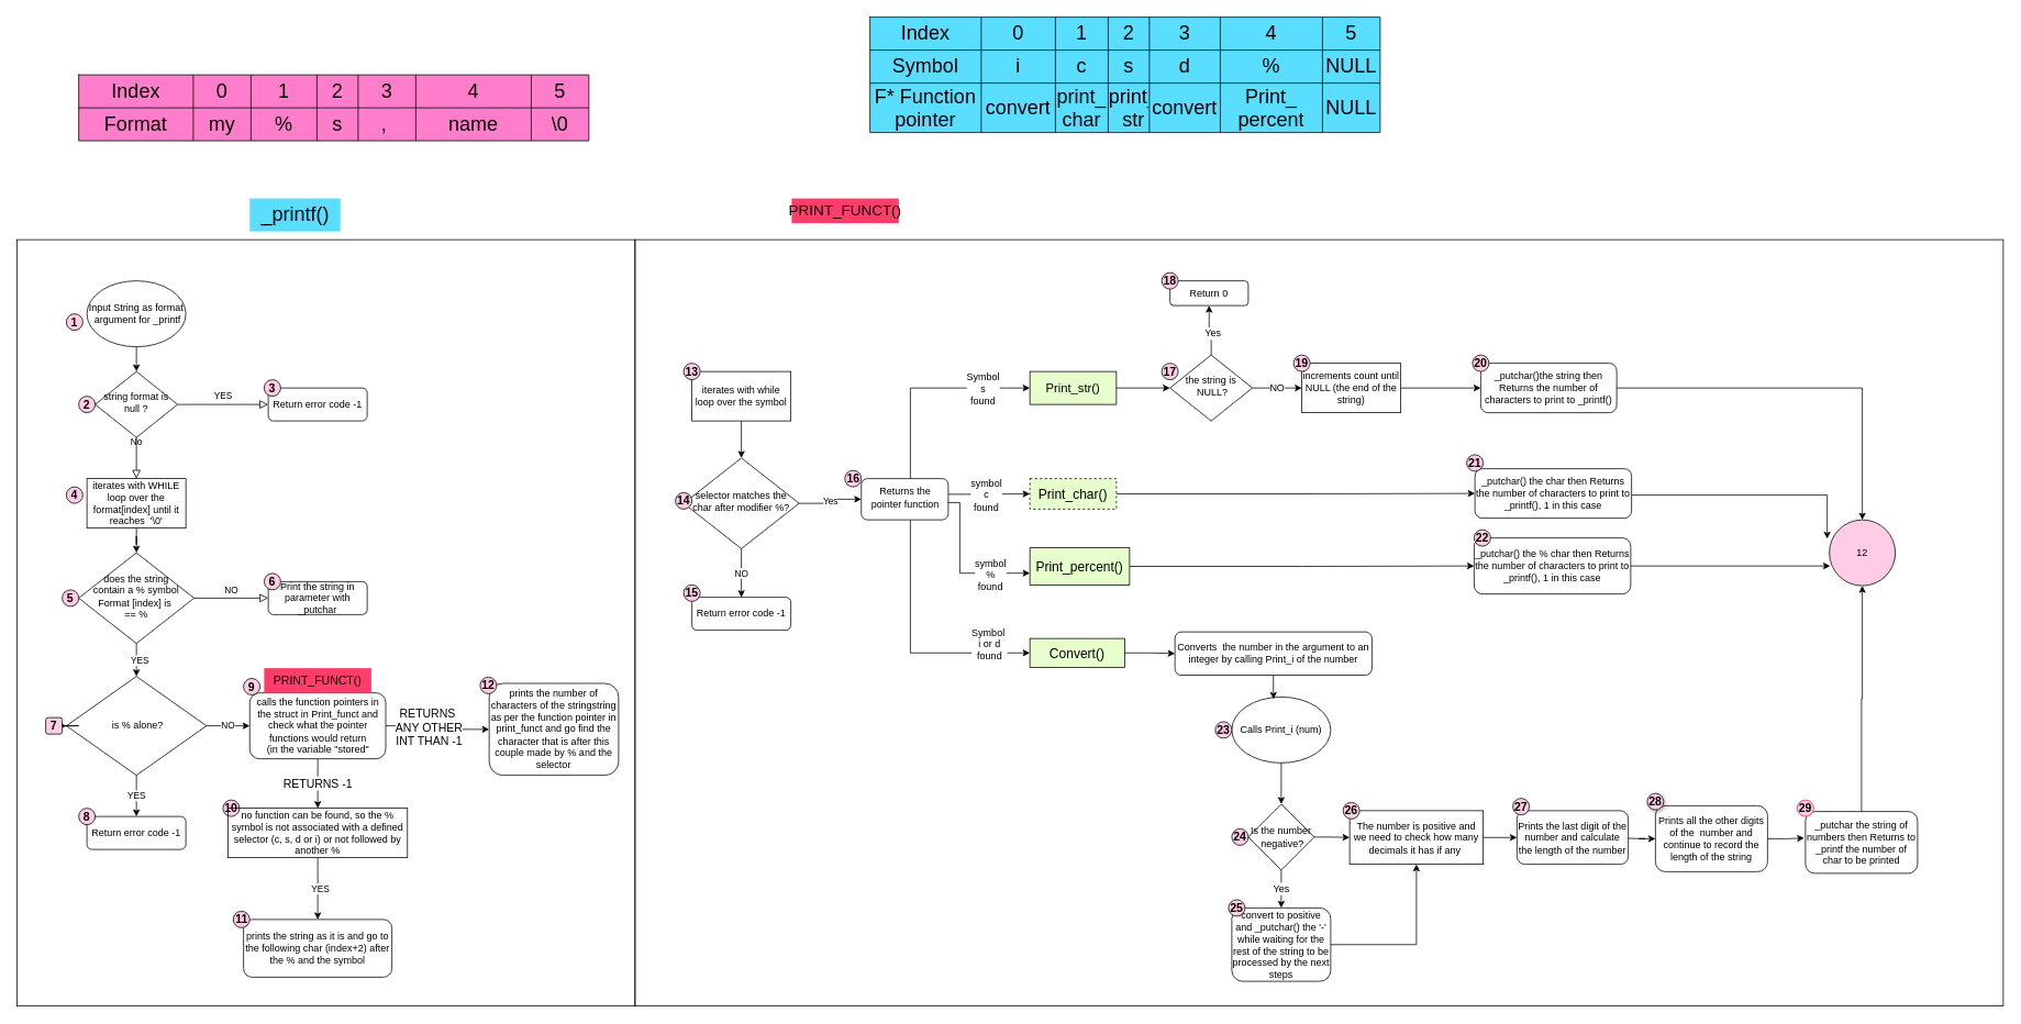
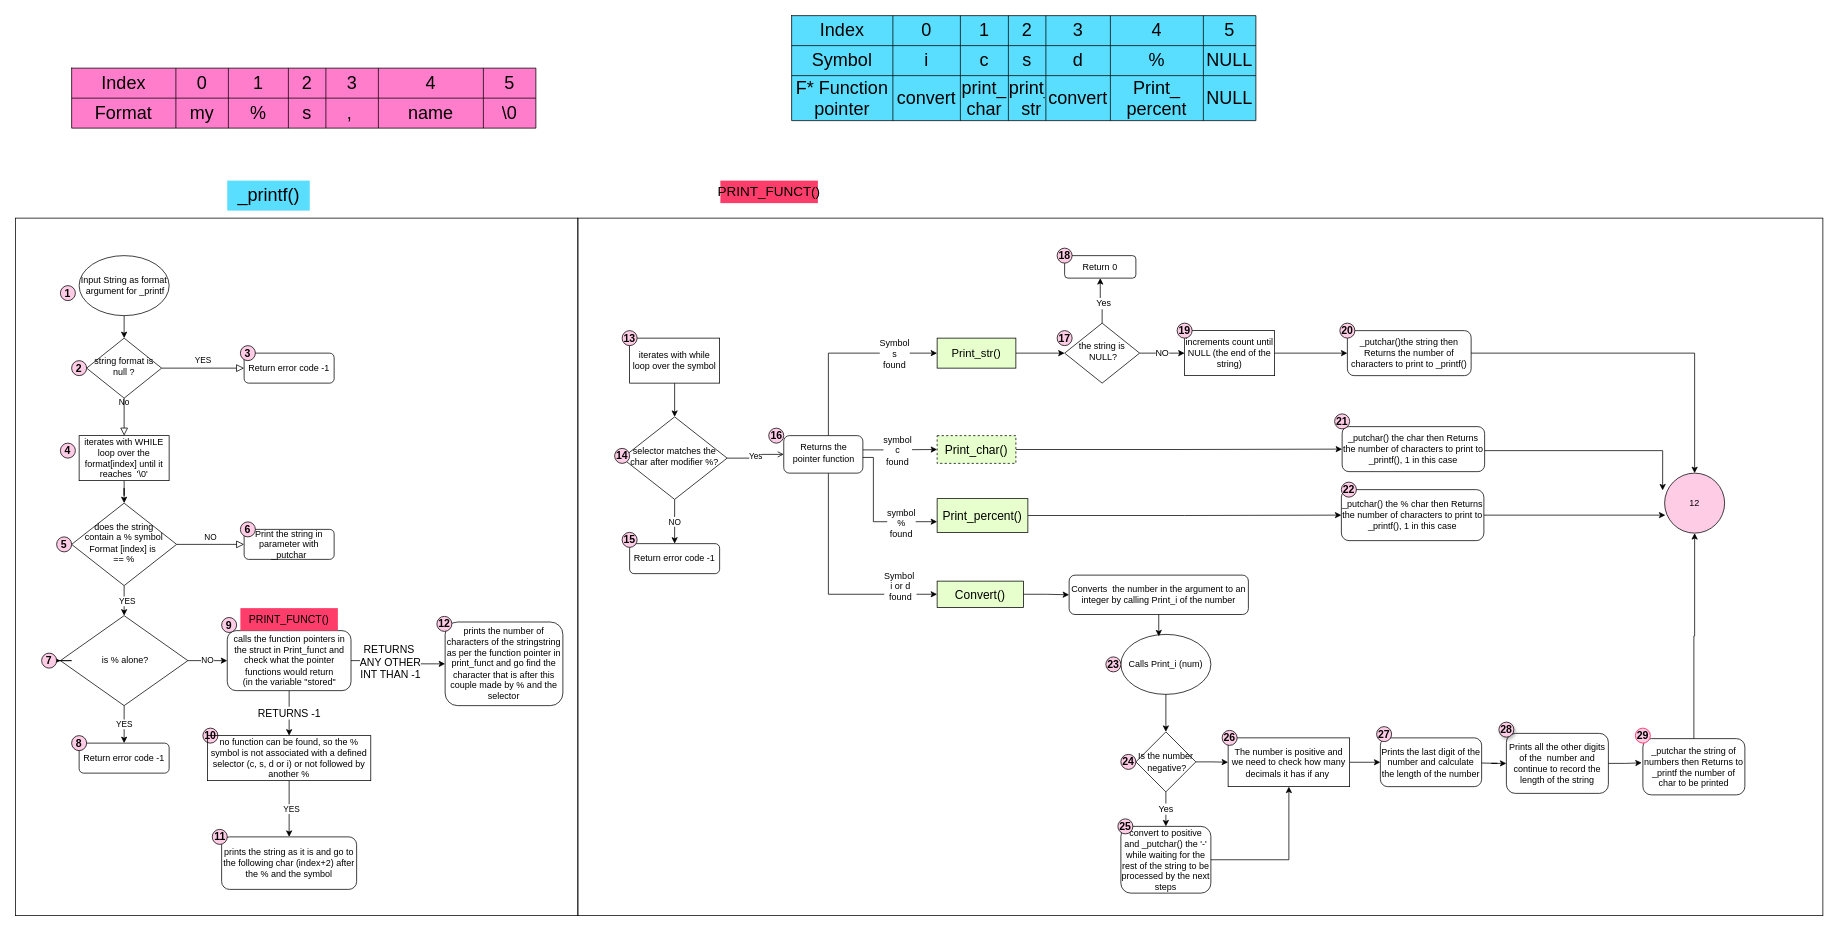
- <mxCell id="87" value="Yes" style="edgeStyle=orthogonalEdgeStyle;rounded=0;orthogonalLoop=1;jettySize=auto;html=1;fontSize=11;" edge="1" parent="1" source="88" target="101"><mxGeometry relative="1" as="geometry" /></mxCell>
+ <mxCell id="87" value="Yes" style="edgeStyle=orthogonalEdgeStyle;rounded=0;orthogonalLoop=1;jettySize=auto;html=1;fontSize=11;endArrow=open;" edge="1" parent="1" source="88" target="101"><mxGeometry relative="1" as="geometry" /></mxCell>
- <mxCell id="28" value="&lt;b&gt;&lt;font style=&quot;font-size: 14px;&quot;&gt;7&lt;/font&gt;&lt;/b&gt;" style="whiteSpace=wrap;html=1;aspect=fixed;fillColor=#FFCCE6;rounded=1;" vertex="1" parent="1"><mxGeometry x="55" y="870" width="20" height="20" as="geometry" /></mxCell>
+ <mxCell id="28" value="&lt;b&gt;&lt;font style=&quot;font-size: 14px;&quot;&gt;7&lt;/font&gt;&lt;/b&gt;" style="ellipse;whiteSpace=wrap;html=1;aspect=fixed;fillColor=#FFCCE6;" vertex="1" parent="1"><mxGeometry x="55" y="870" width="20" height="20" as="geometry" /></mxCell>
